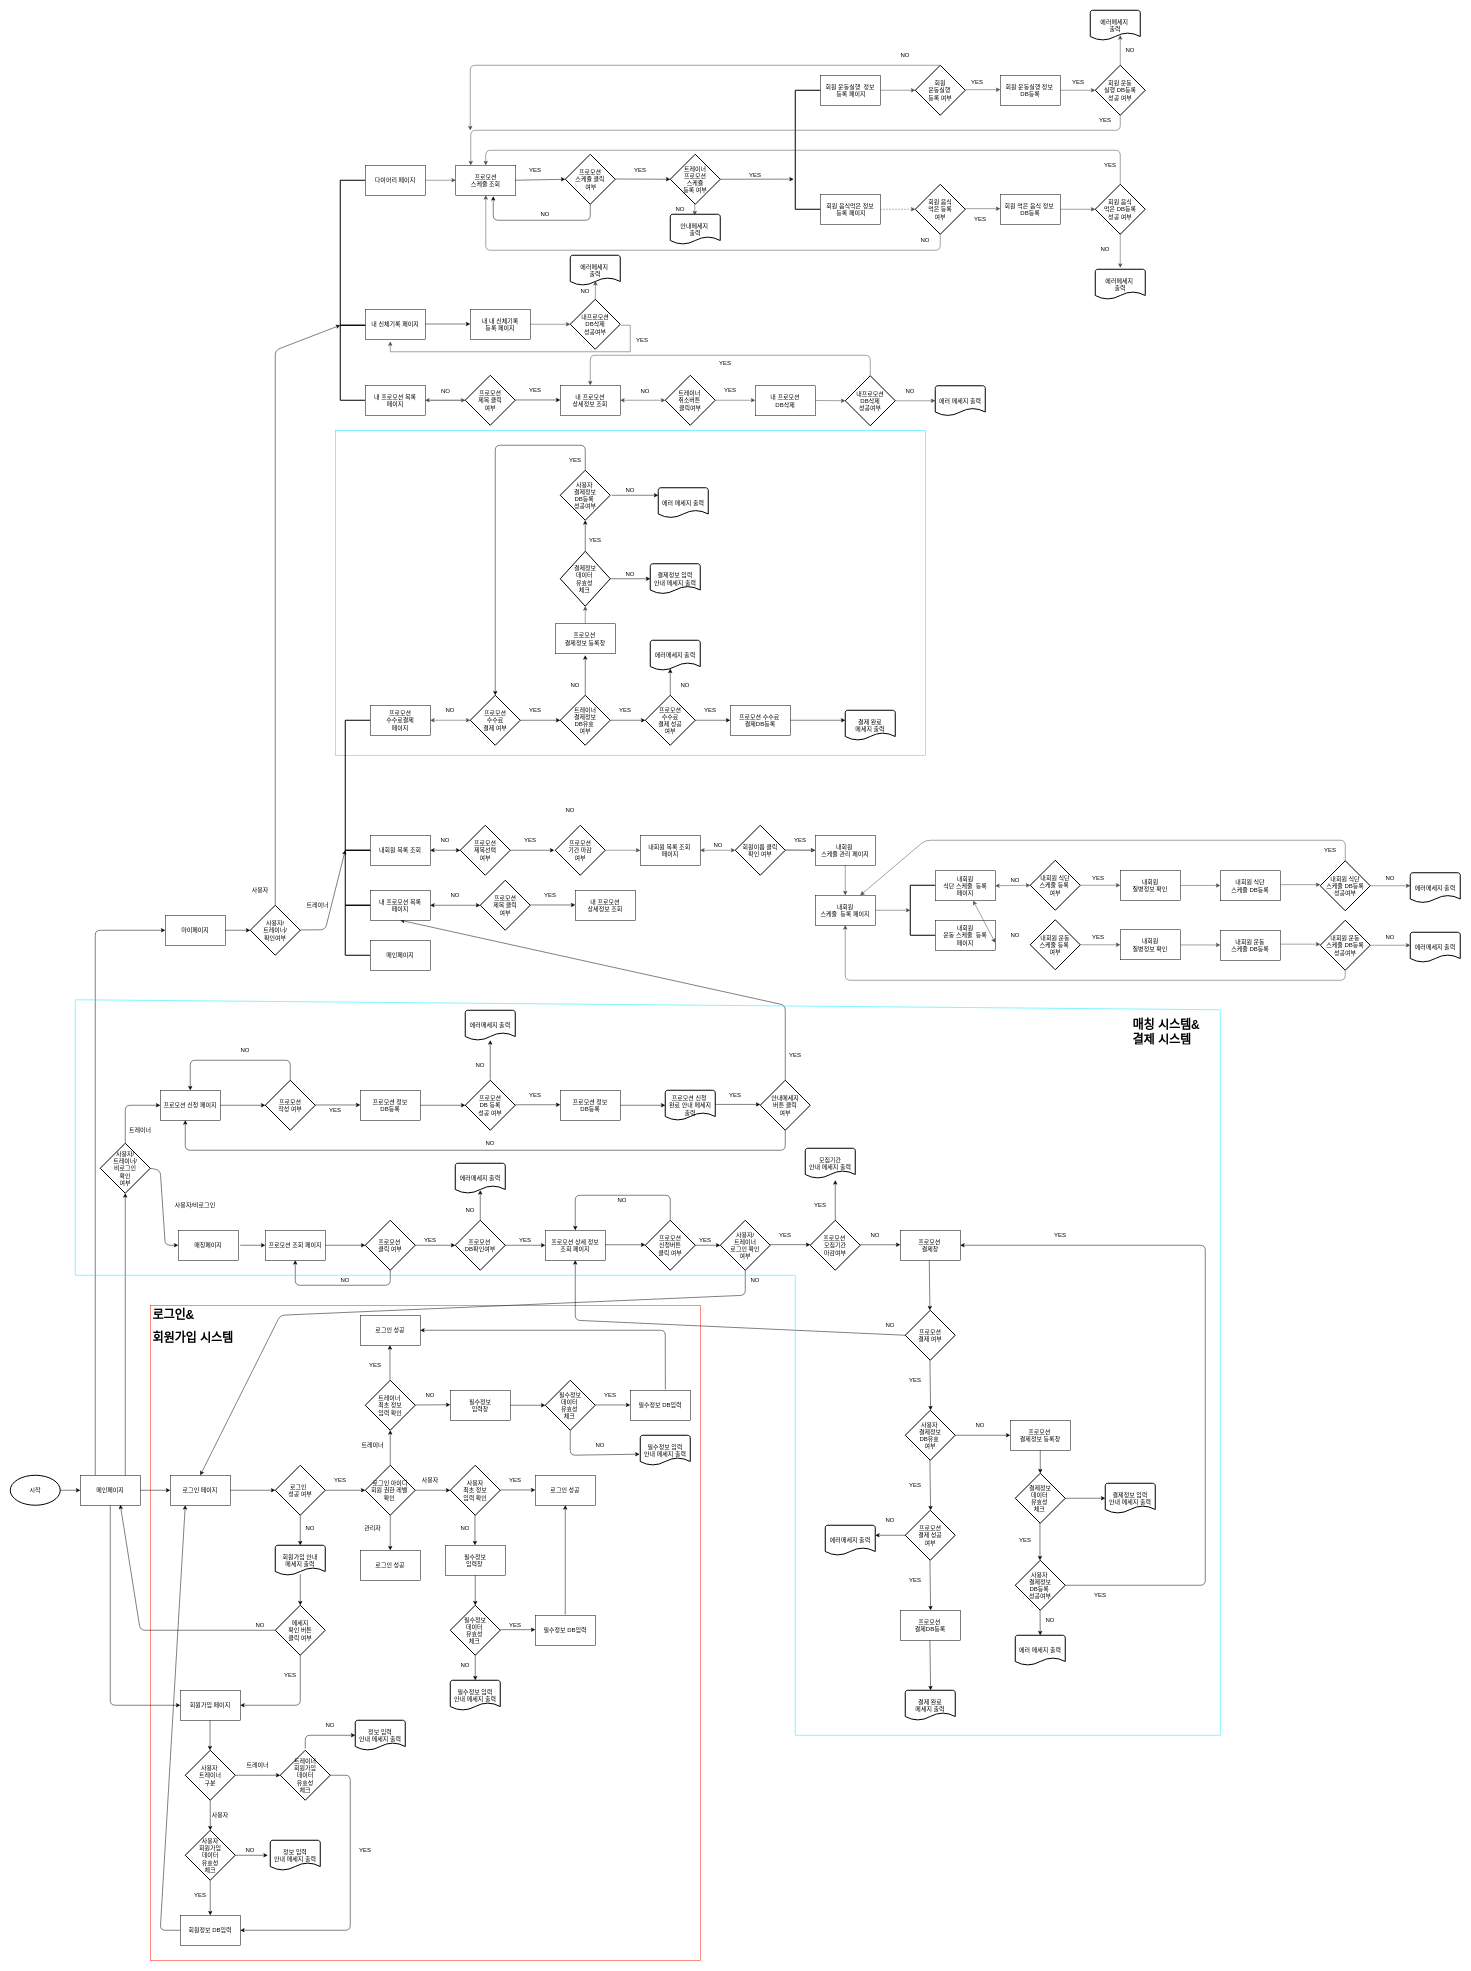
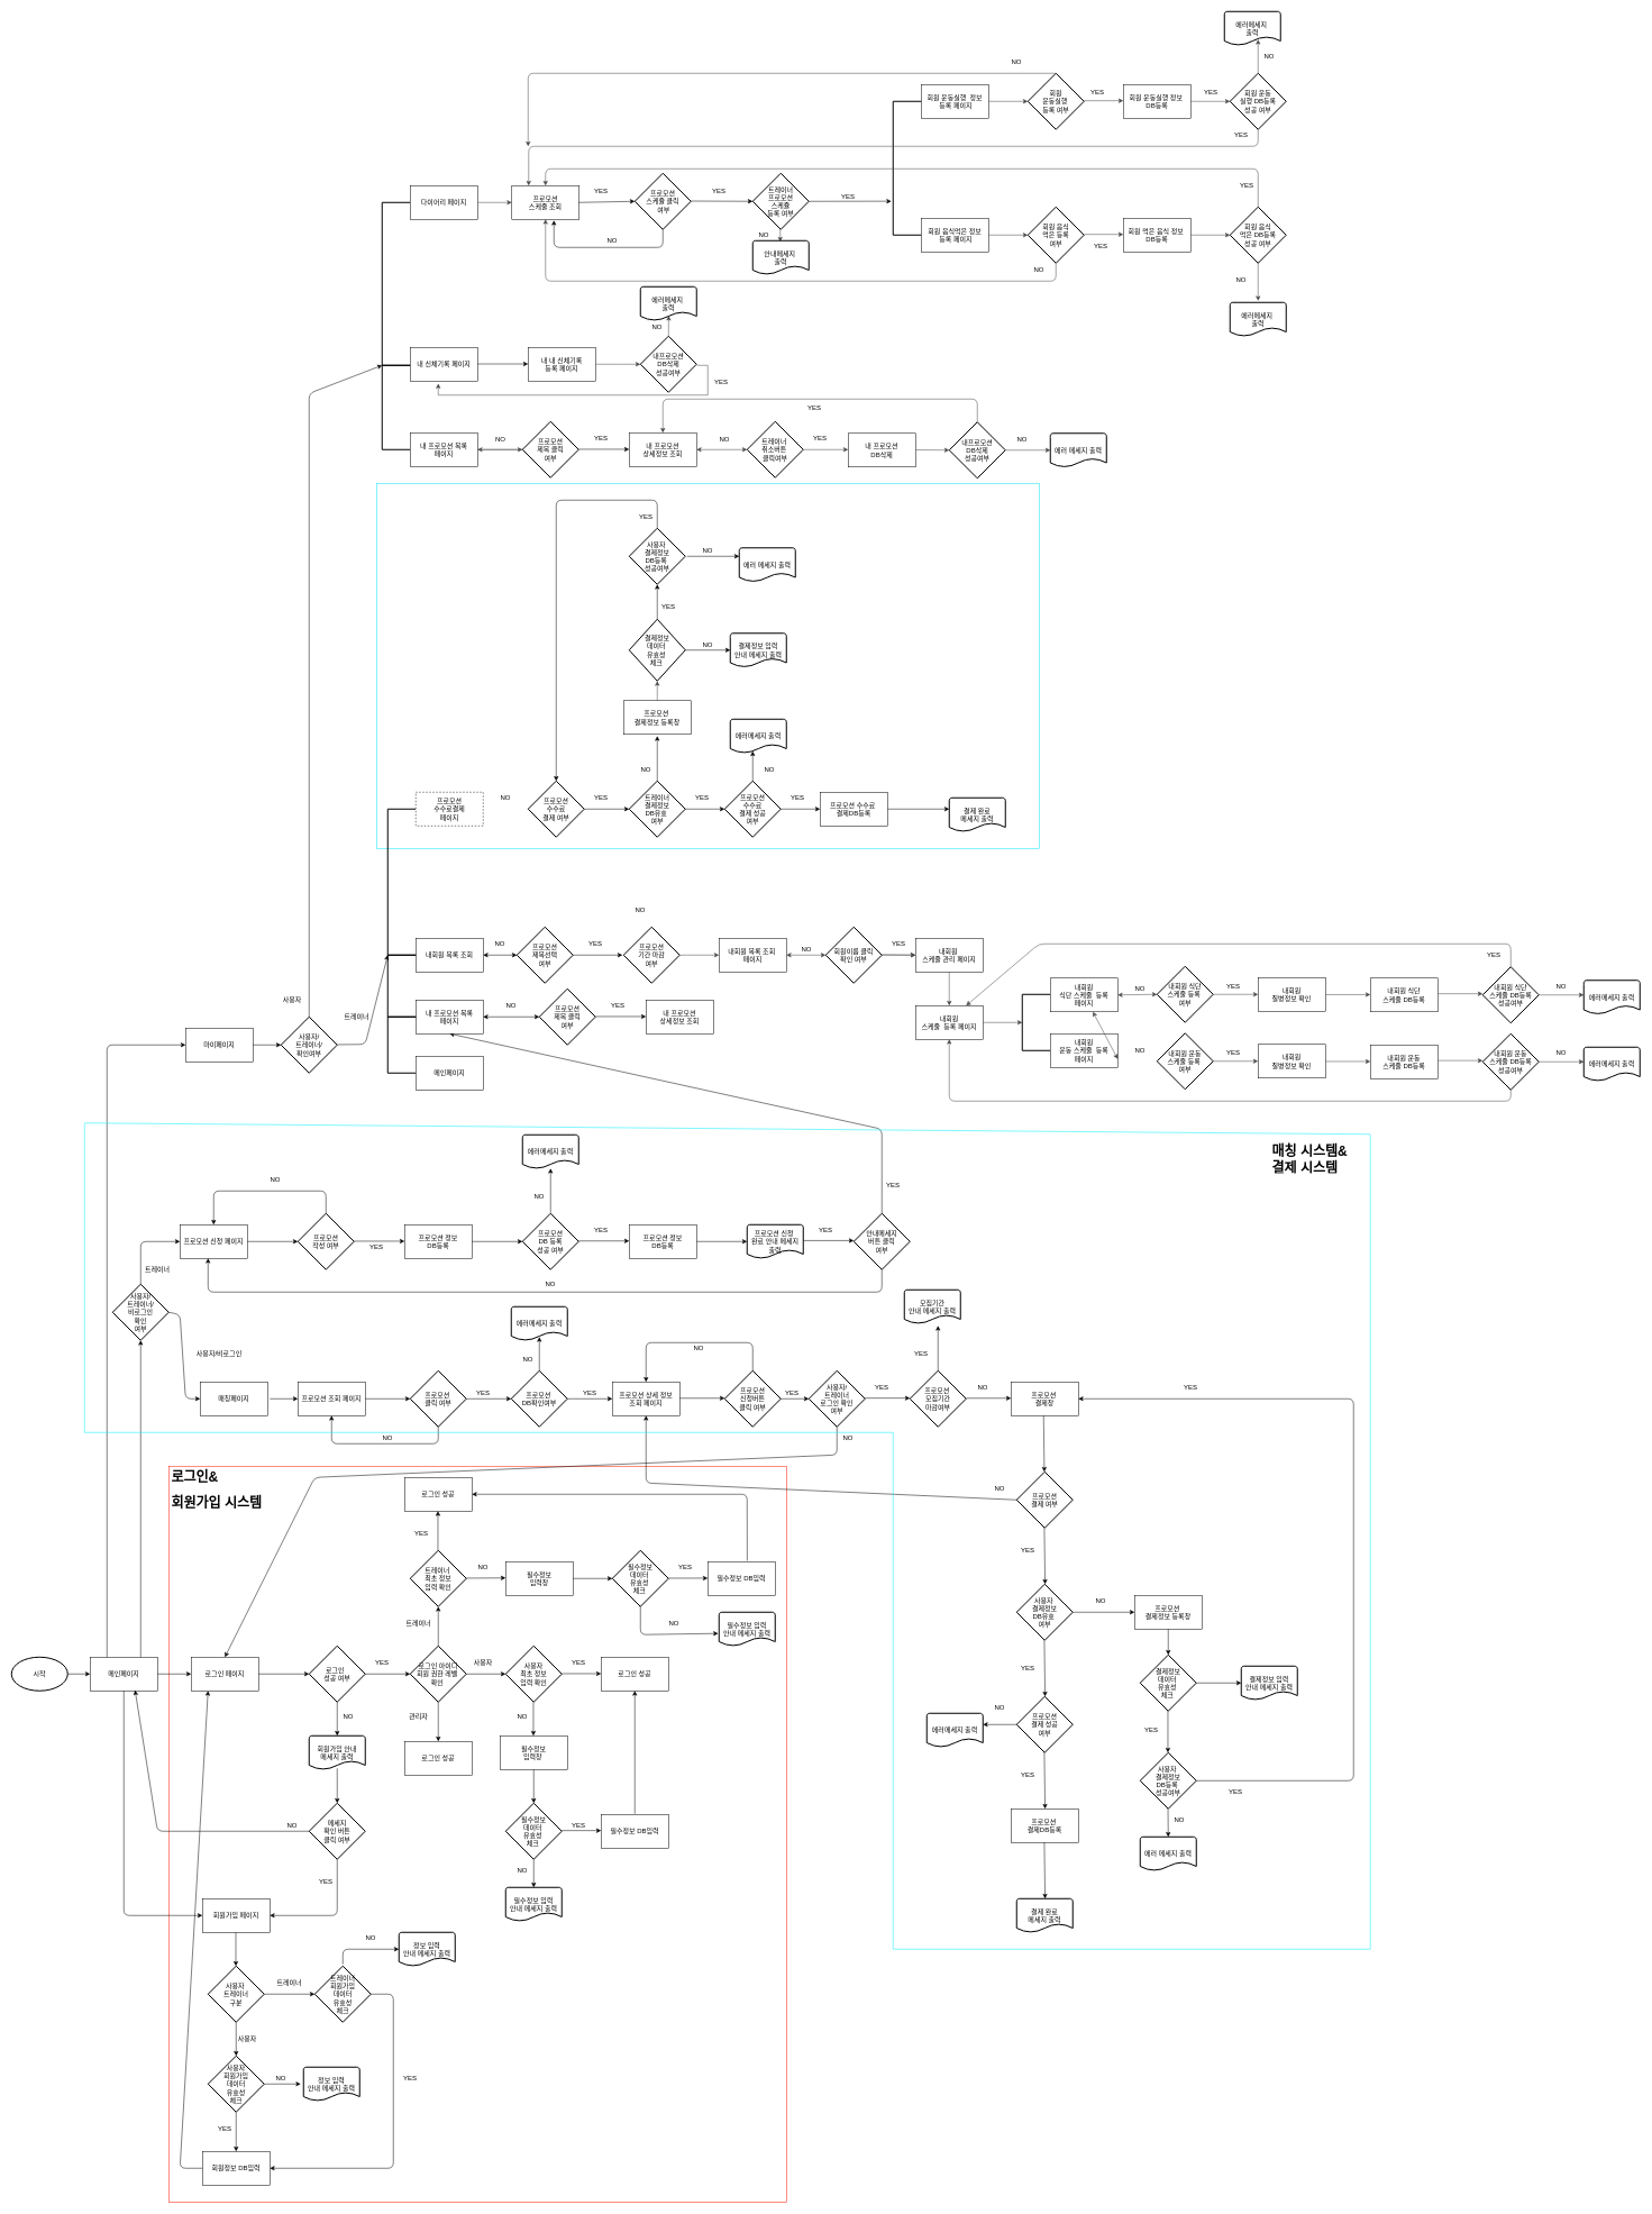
- <mxCell id="303" value="" style="endArrow=classic;html=1;strokeColor=#474747;exitX=1;exitY=0.5;exitDx=0;exitDy=0;entryX=0;entryY=0.5;entryDx=0;entryDy=0;entryPerimeter=0;dashed=1;" parent="1" source="299" target="302" edge="1"><mxGeometry width="50" height="50" relative="1" as="geometry"><mxPoint x="2290" y="508" as="sourcePoint" /><mxPoint x="2340" y="458" as="targetPoint" /></mxGeometry></mxCell>
+ <mxCell id="303" value="" style="endArrow=classic;html=1;strokeColor=#474747;exitX=1;exitY=0.5;exitDx=0;exitDy=0;entryX=0;entryY=0.5;entryDx=0;entryDy=0;entryPerimeter=0;" parent="1" source="299" target="302" edge="1"><mxGeometry width="50" height="50" relative="1" as="geometry"><mxPoint x="2290" y="508" as="sourcePoint" /><mxPoint x="2340" y="458" as="targetPoint" /></mxGeometry></mxCell>
- <mxCell id="230" value="프로모션&lt;br&gt;수수료결제 &lt;br&gt;페이지" style="rounded=0;whiteSpace=wrap;html=1;" parent="1" vertex="1"><mxGeometry x="740" y="1410" width="120" height="60" as="geometry" /></mxCell>
+ <mxCell id="230" value="프로모션&lt;br&gt;수수료결제 &lt;br&gt;페이지" style="rounded=0;whiteSpace=wrap;html=1;dashed=1;" parent="1" vertex="1"><mxGeometry x="740" y="1410" width="120" height="60" as="geometry" /></mxCell>
- <mxCell id="258" value="" style="endArrow=classic;startArrow=classic;html=1;strokeColor=#474747;exitX=1;exitY=0.5;exitDx=0;exitDy=0;entryX=0;entryY=0.5;entryDx=0;entryDy=0;entryPerimeter=0;" parent="1" source="230" target="231" edge="1"><mxGeometry width="50" height="50" relative="1" as="geometry"><mxPoint x="1000" y="1230" as="sourcePoint" /><mxPoint x="1050" y="1180" as="targetPoint" /></mxGeometry></mxCell>
